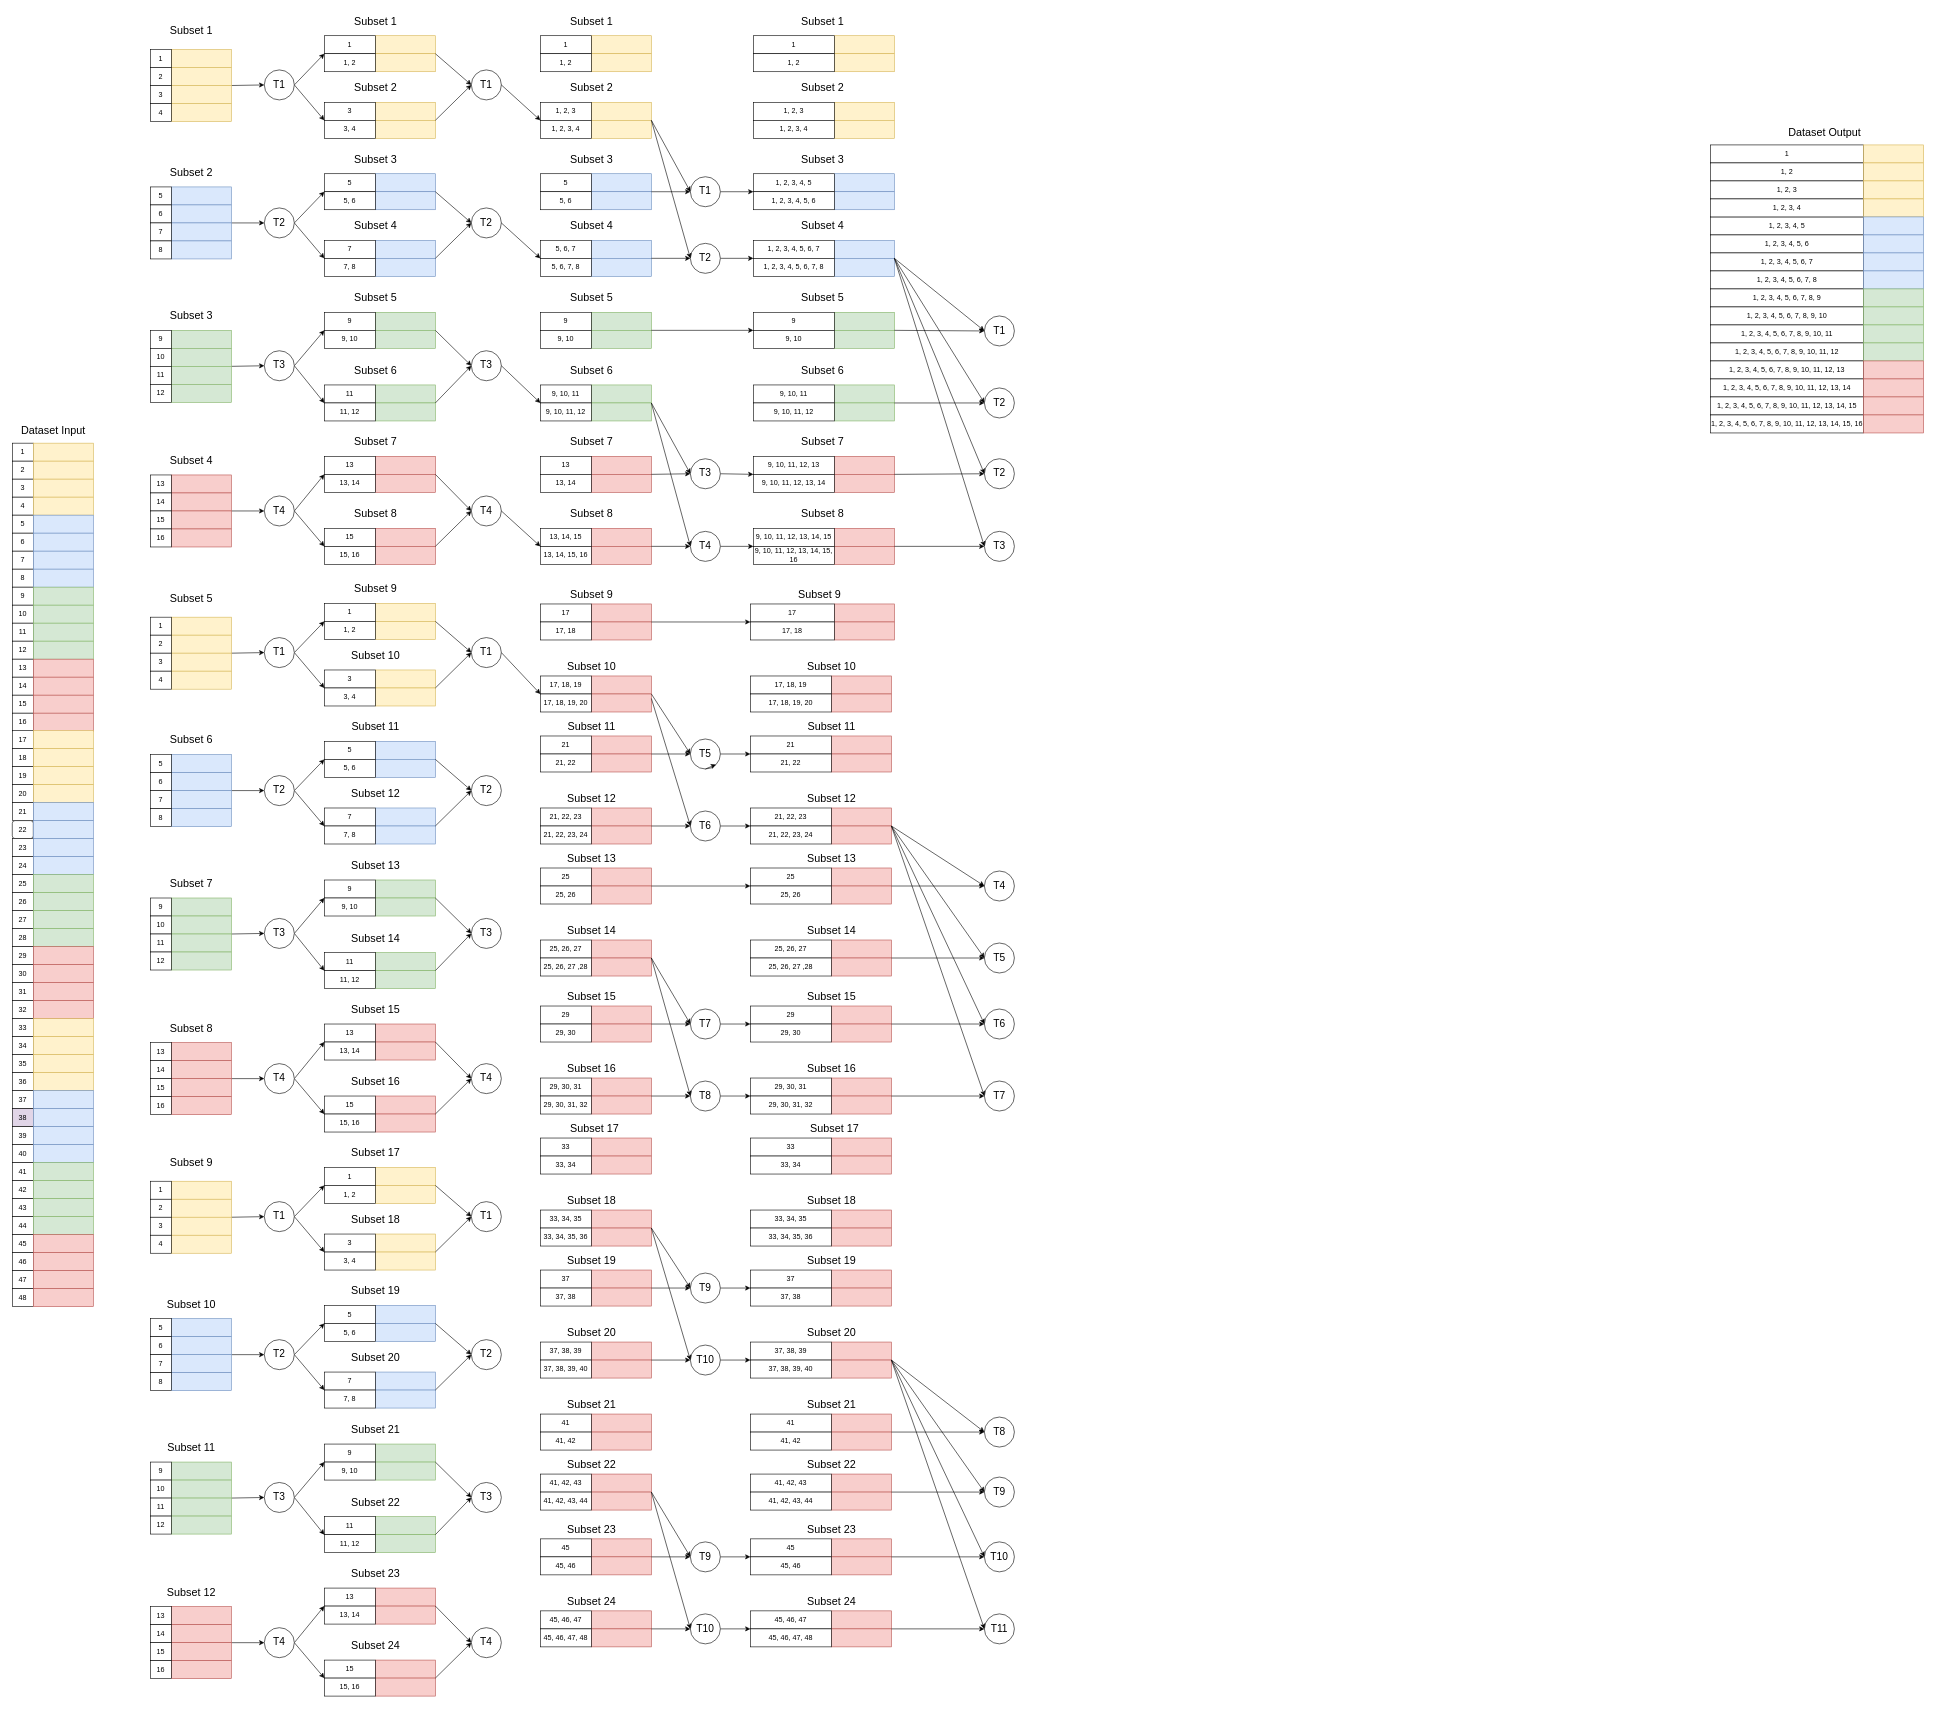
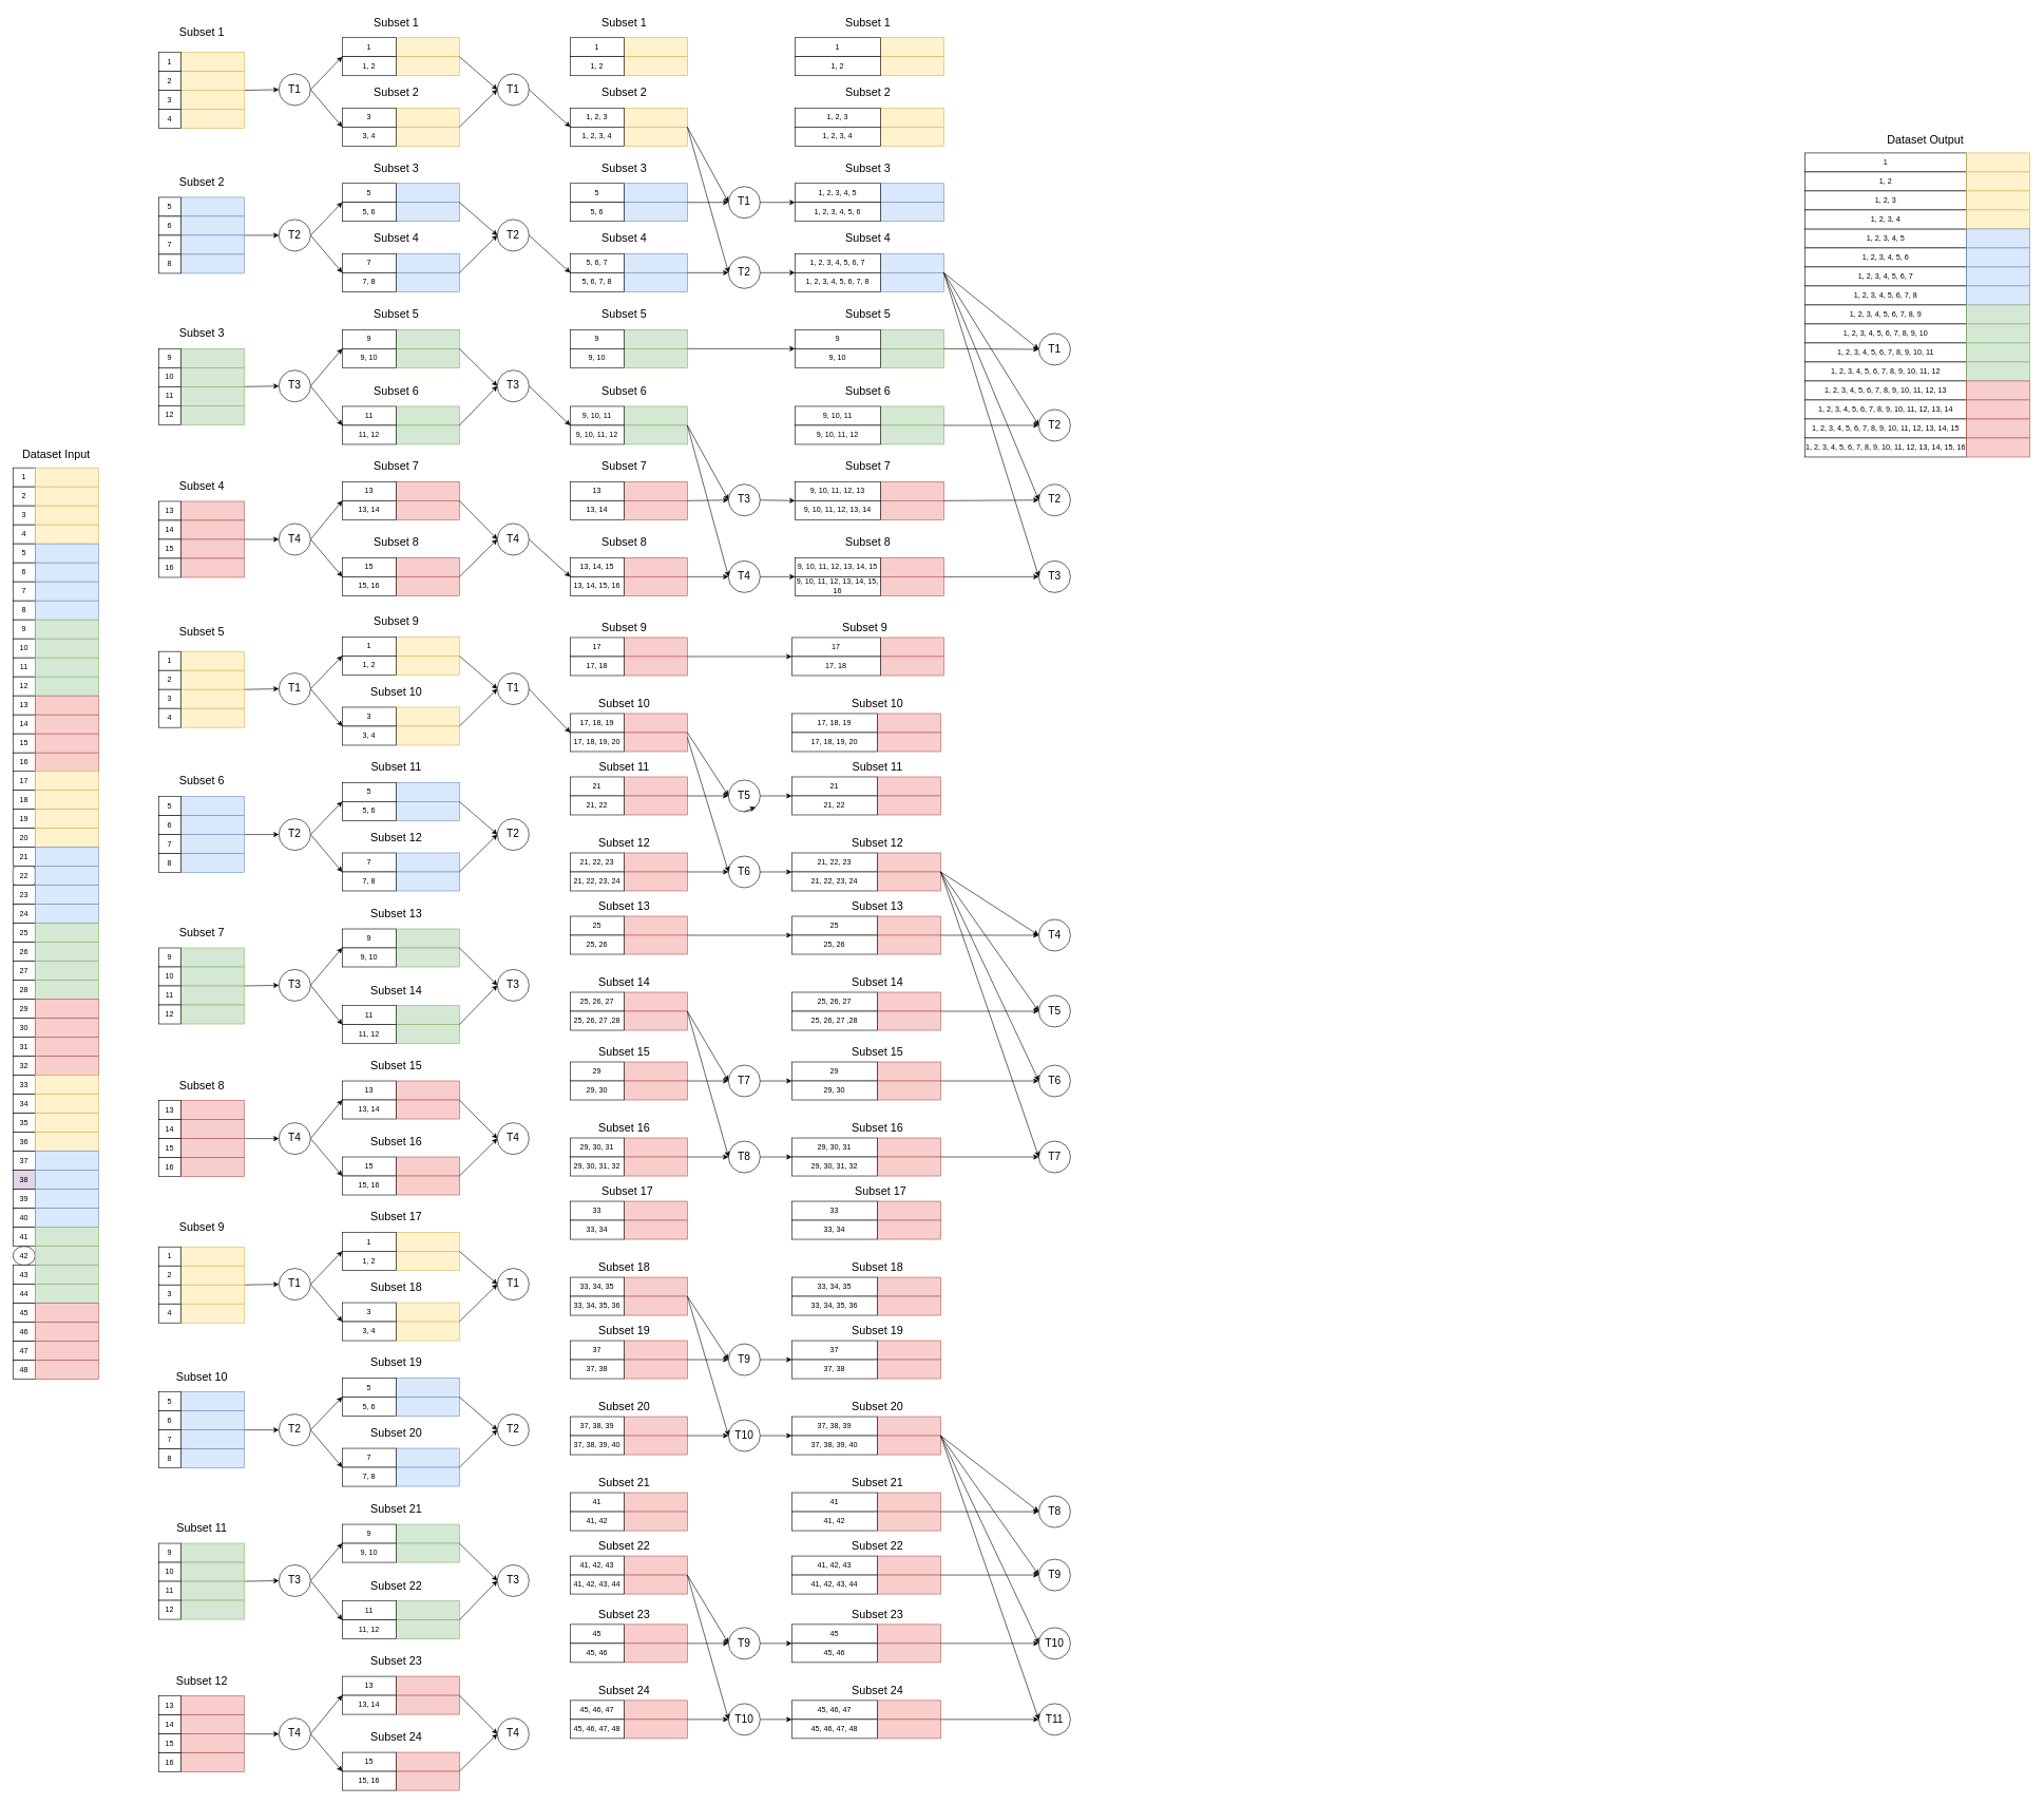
- <mxCell id="982" value="42" style="rounded=0;whiteSpace=wrap;html=1;" vertex="1" parent="972"><mxGeometry y="270" width="35" height="30" as="geometry" /></mxCell>
+ <mxCell id="982" value="42" style="ellipse;whiteSpace=wrap;html=1;" vertex="1" parent="972"><mxGeometry y="270" width="35" height="30" as="geometry" /></mxCell>
